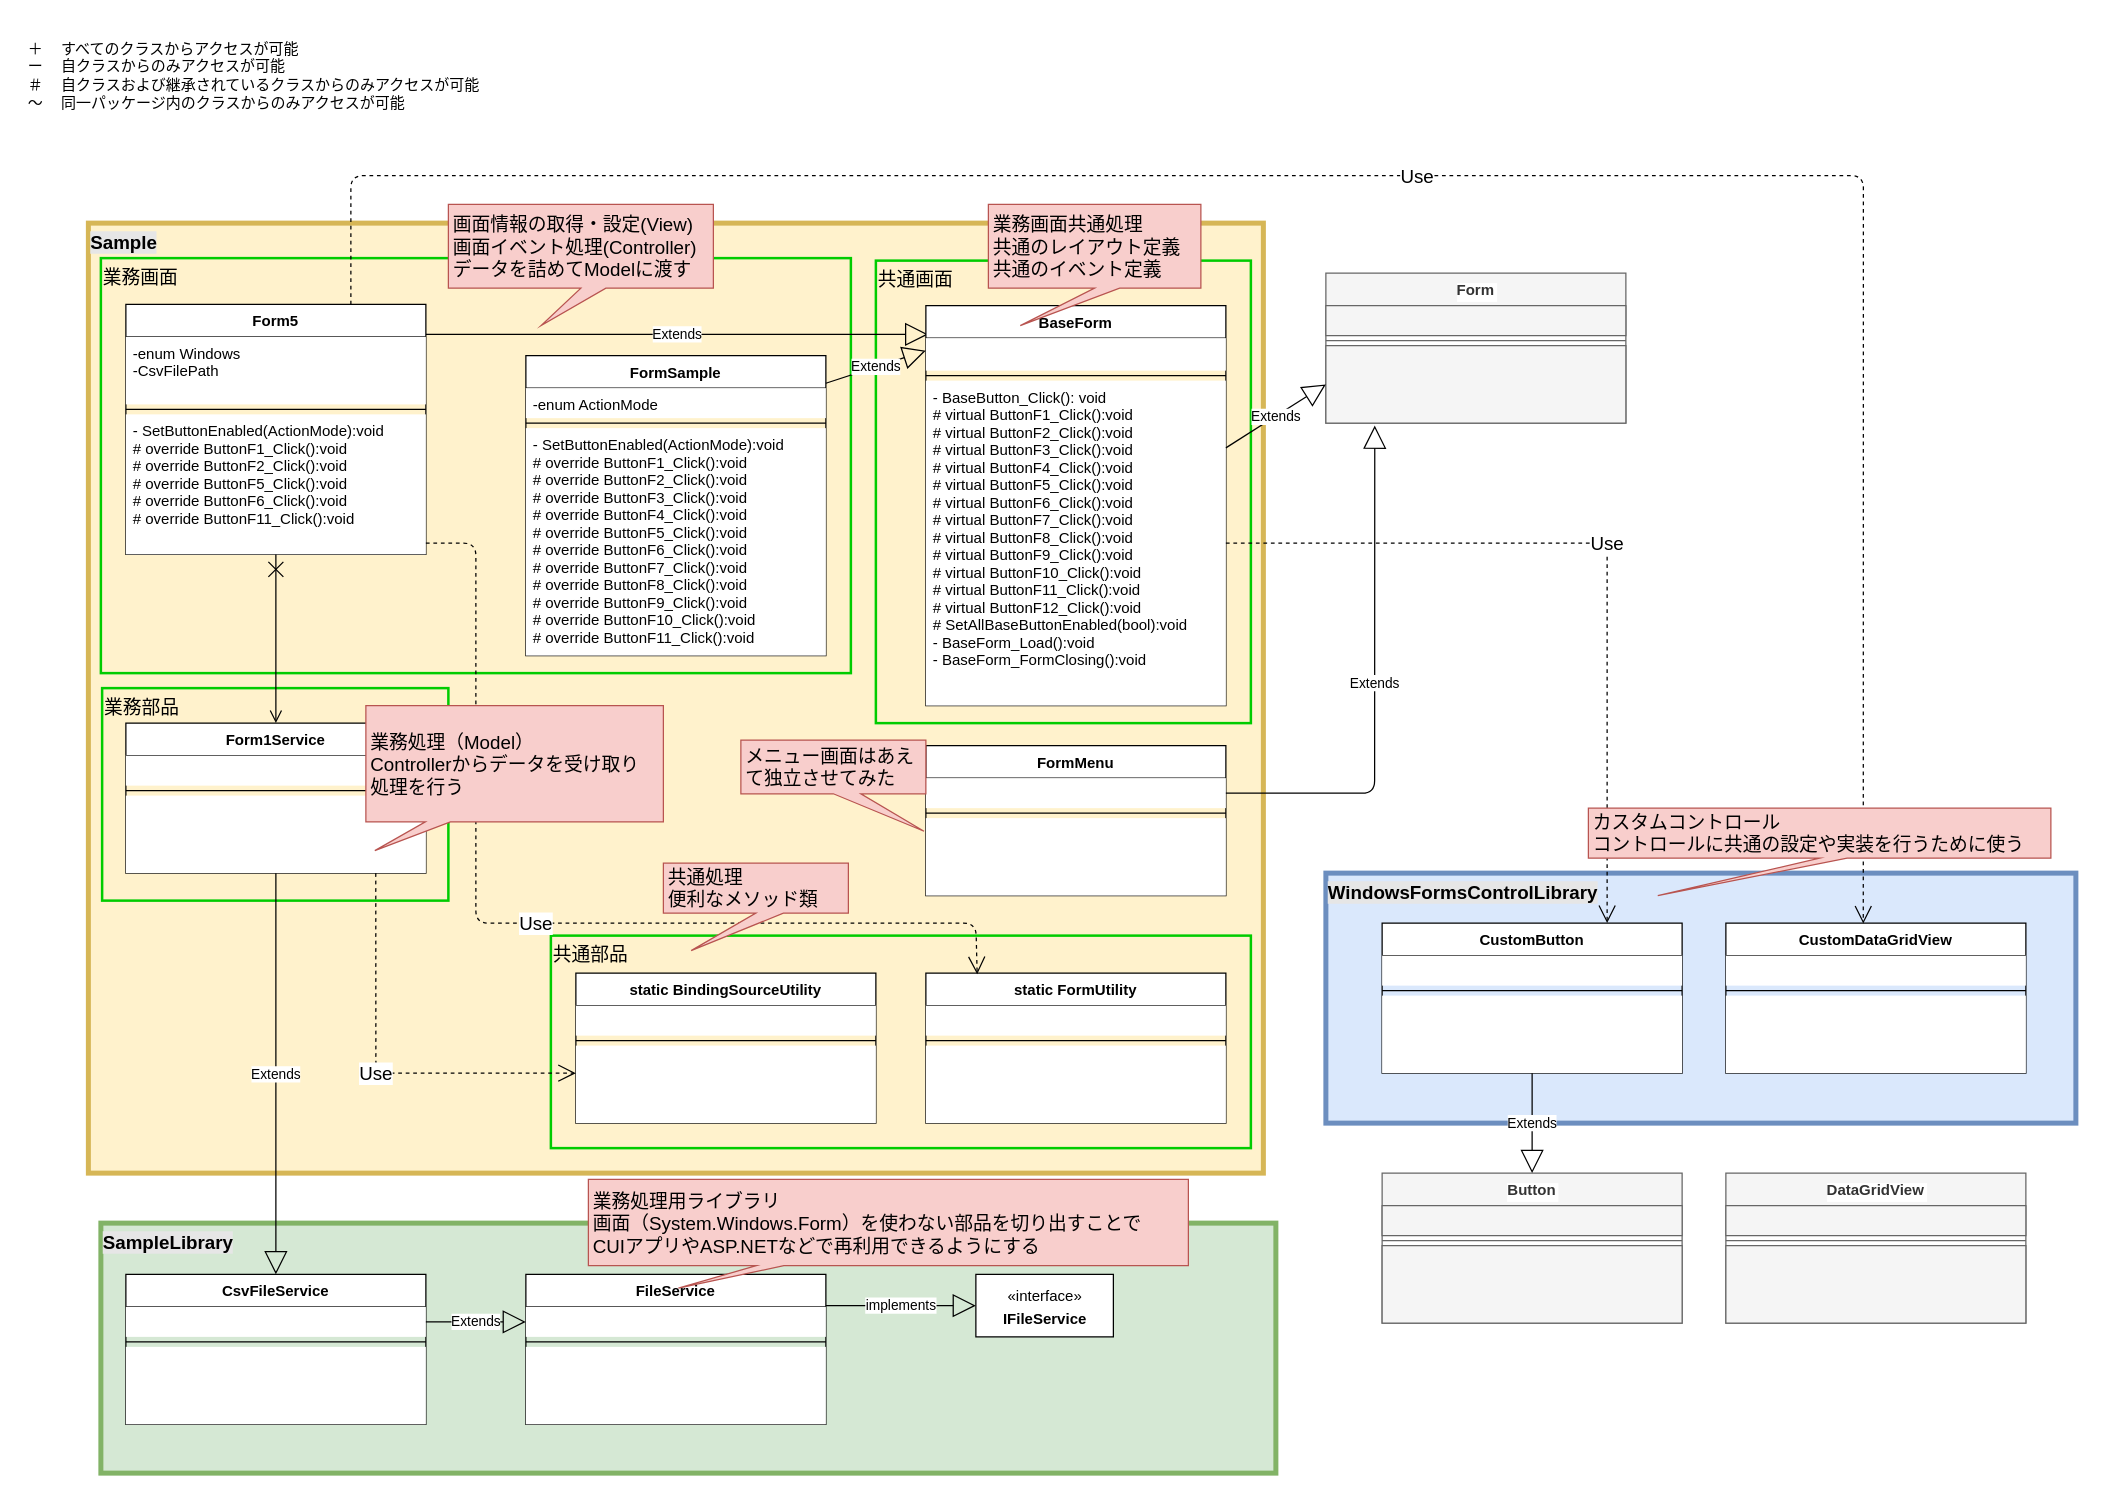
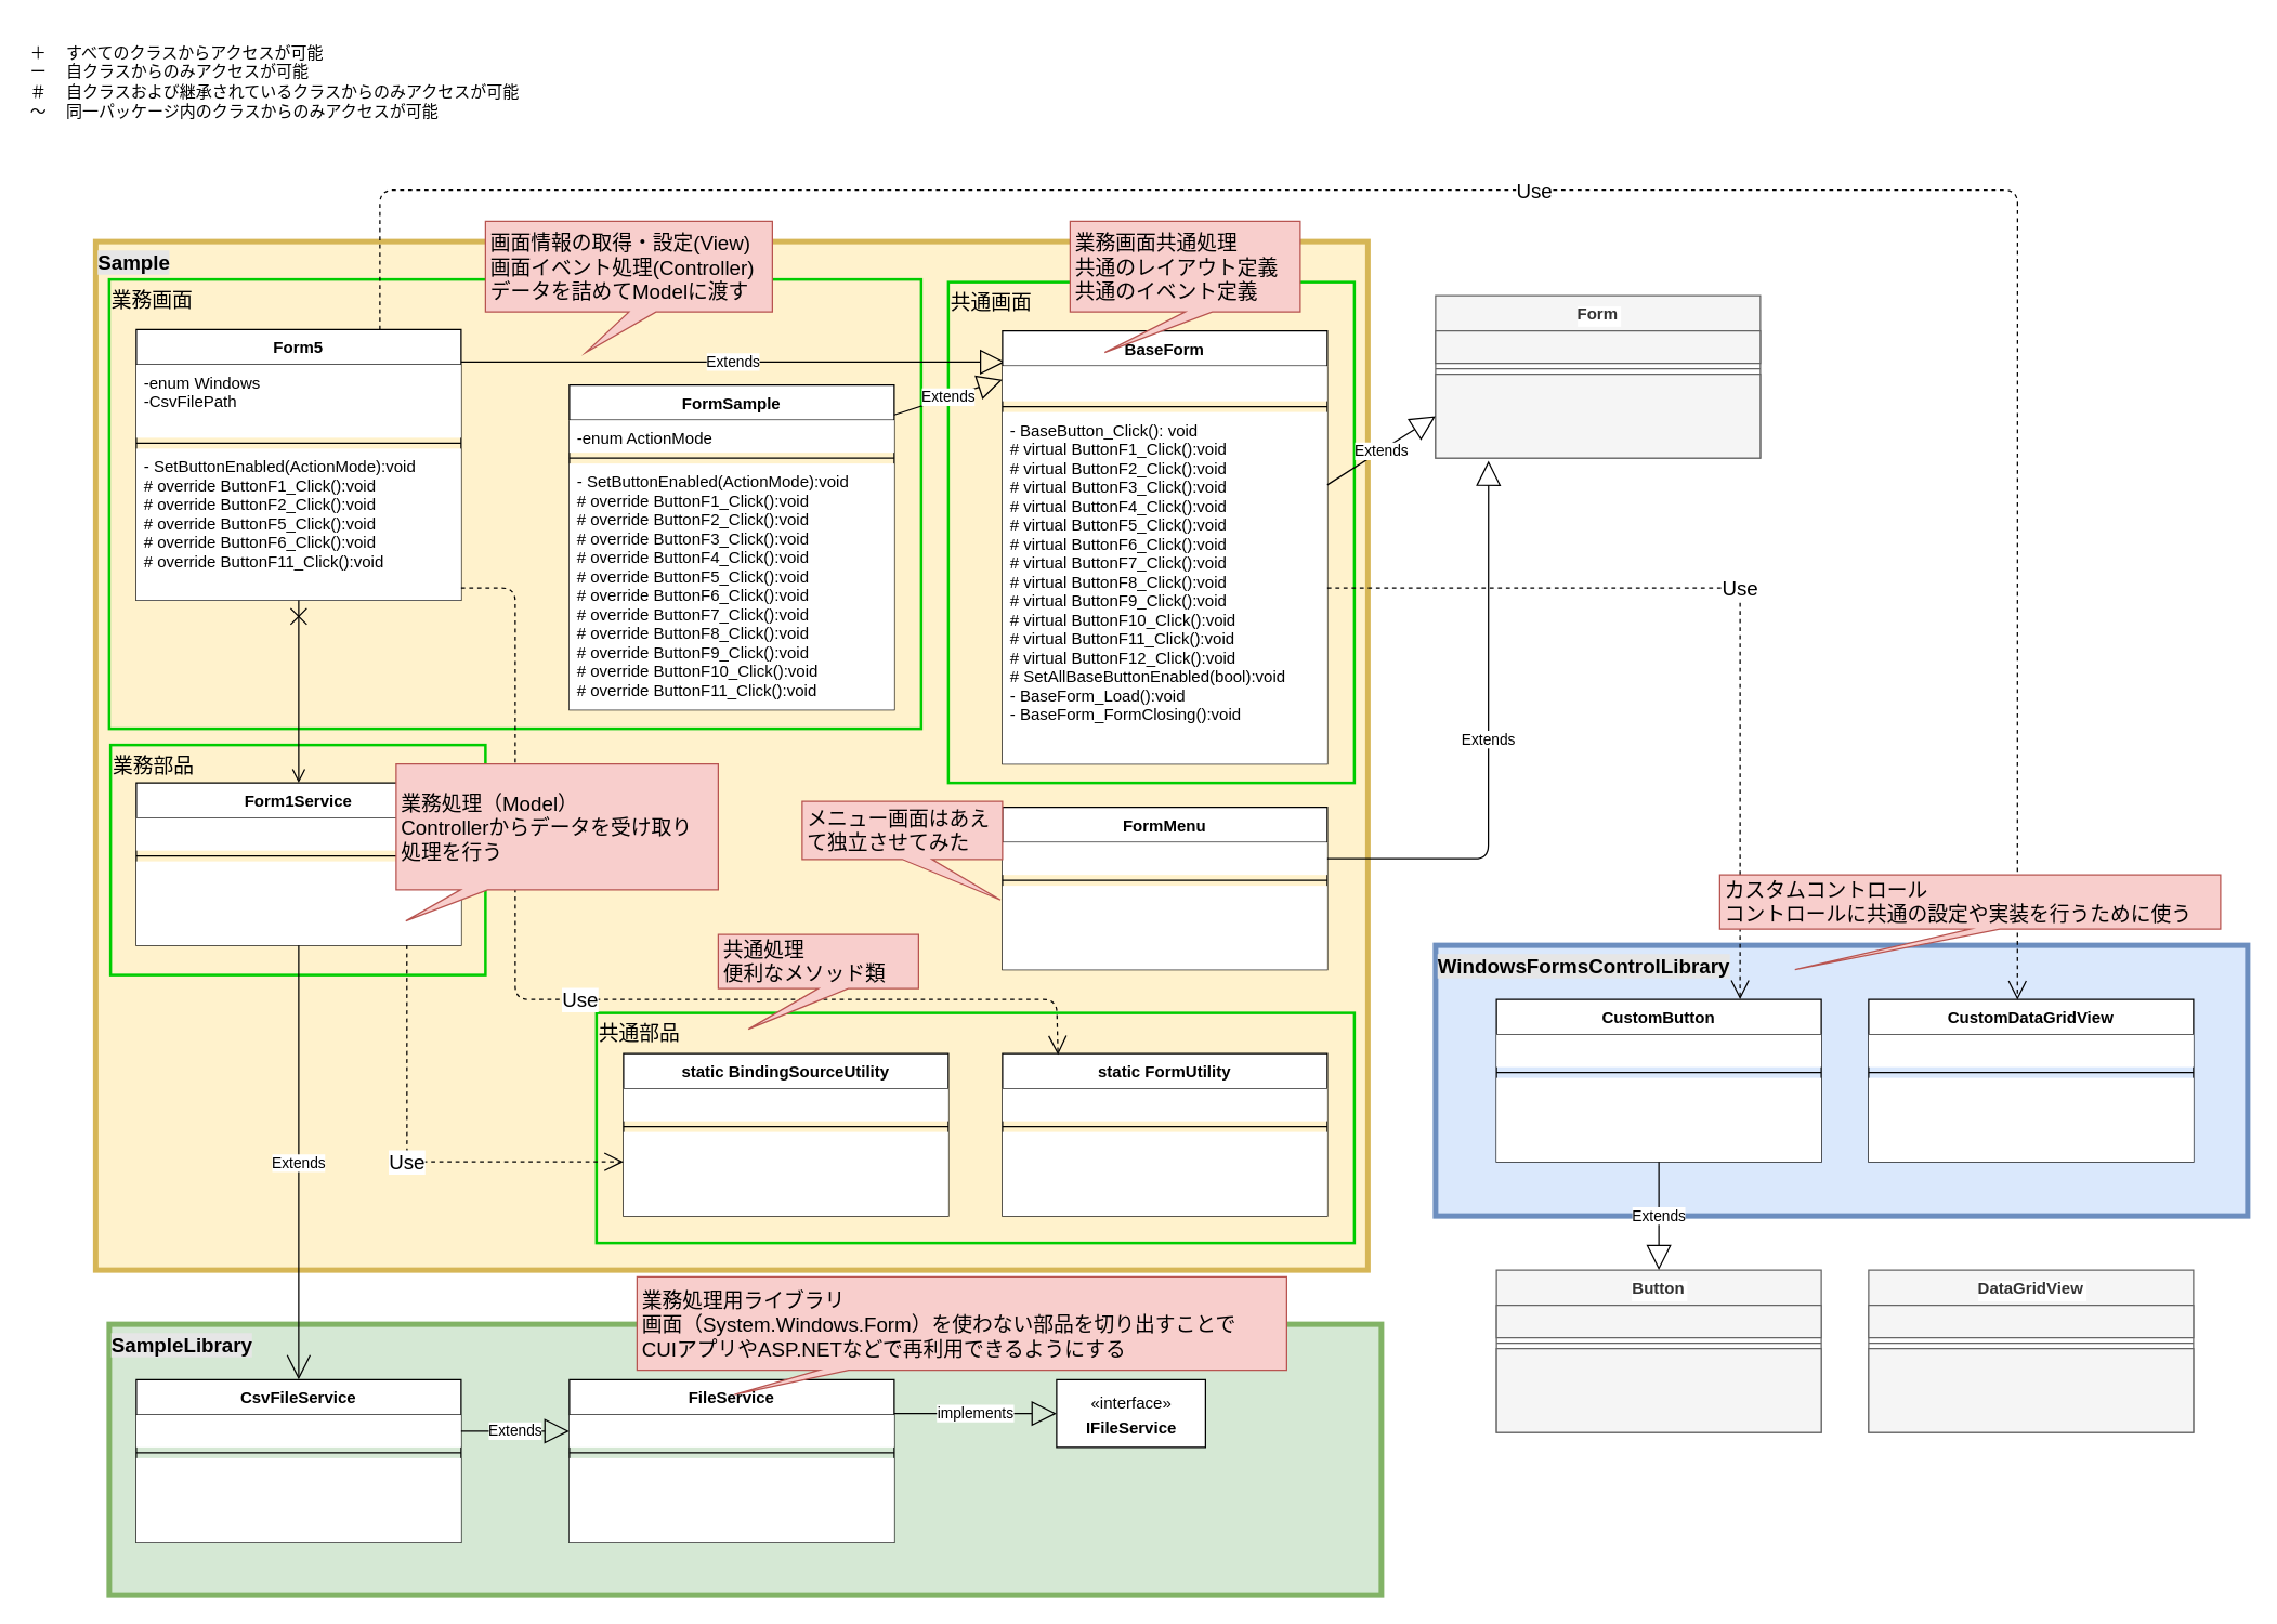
- <mxCell id="41" value="Extends" style="endArrow=block;endSize=16;endFill=0;html=1;exitX=0.5;exitY=1;exitDx=0;exitDy=0;" edge="1" parent="1" source="33" target="37"><mxGeometry width="160" relative="1" as="geometry"><mxPoint x="170" y="688" as="sourcePoint" /><mxPoint x="571.92" y="688.88" as="targetPoint" /></mxGeometry></mxCell>
+ <mxCell id="41" value="Extends" style="endArrow=open;endSize=16;endFill=0;html=1;exitX=0.5;exitY=1;exitDx=0;exitDy=0;" edge="1" parent="1" source="33" target="37"><mxGeometry width="160" relative="1" as="geometry"><mxPoint x="170" y="688" as="sourcePoint" /><mxPoint x="571.92" y="688.88" as="targetPoint" /></mxGeometry></mxCell>
